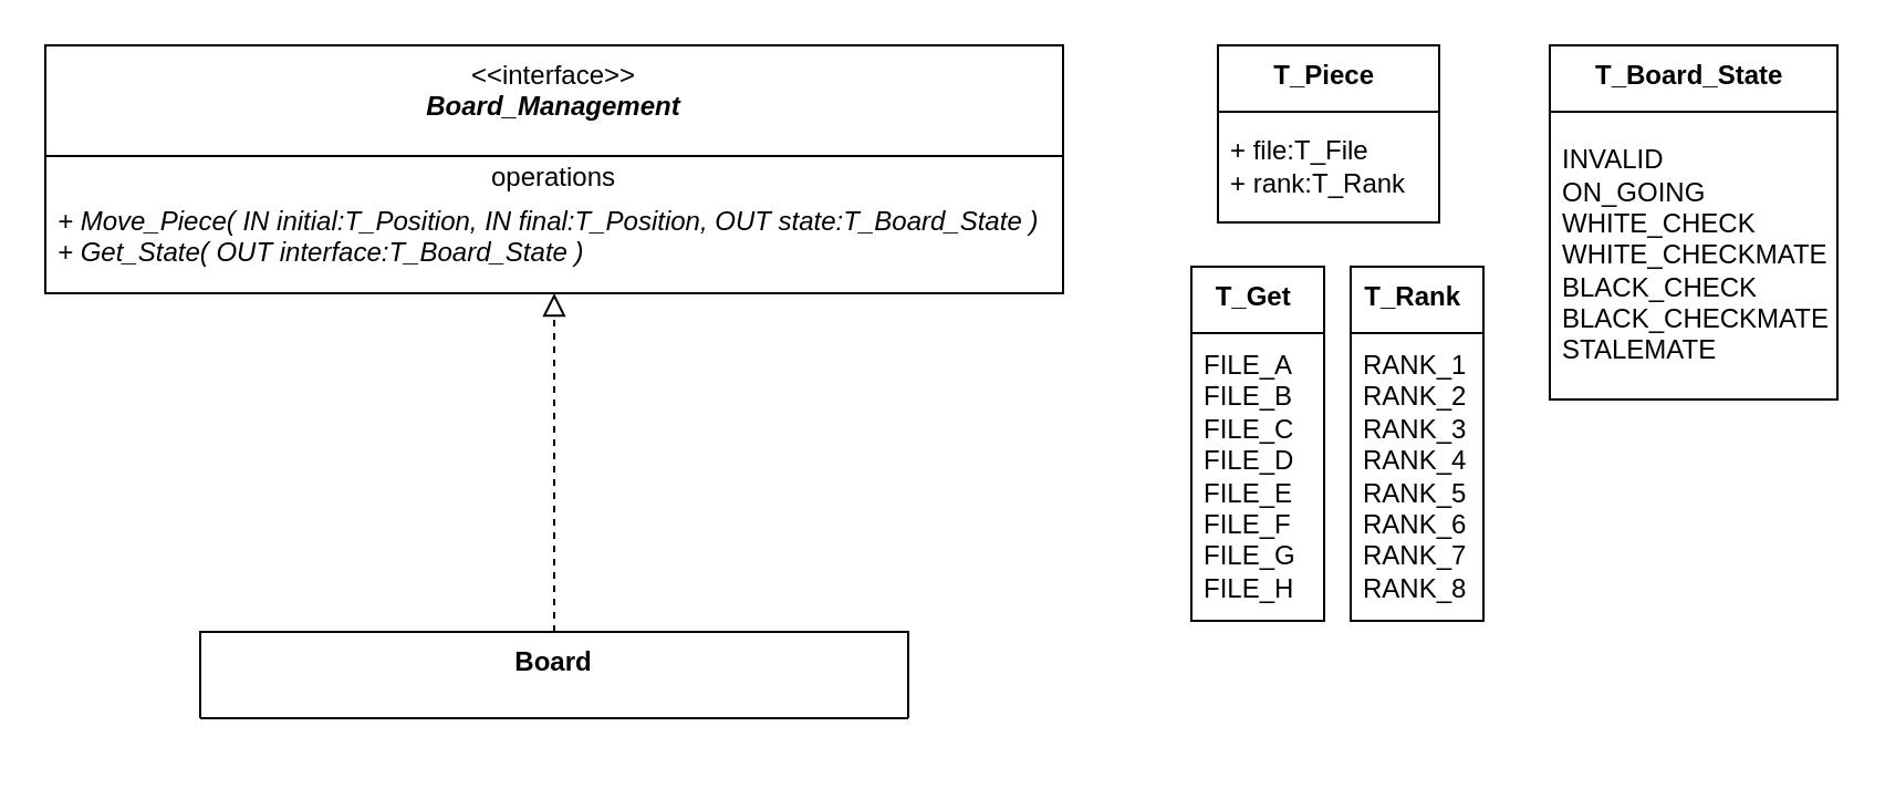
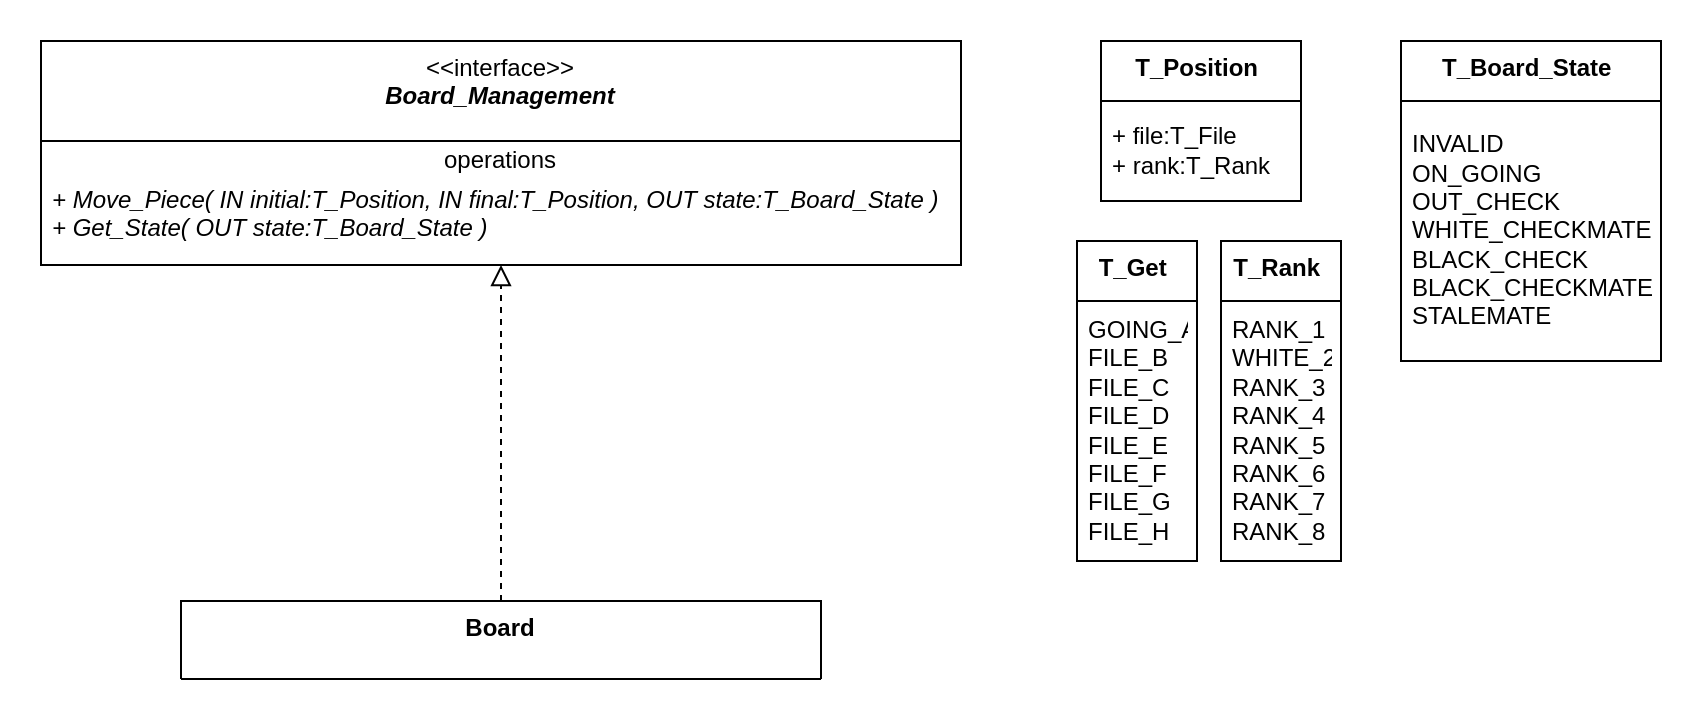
- <mxCell id="7" value="&lt;b&gt;T_Piece&amp;nbsp;&lt;/b&gt;" style="swimlane;fontStyle=0;align=center;verticalAlign=top;childLayout=stackLayout;horizontal=1;startSize=30;horizontalStack=0;resizeParent=1;resizeParentMax=0;resizeLast=0;collapsible=0;marginBottom=0;html=1;whiteSpace=wrap;" parent="1" vertex="1"><mxGeometry x="550" y="20" width="100" height="80" as="geometry" /></mxCell>
+ <mxCell id="7" value="&lt;b&gt;T_Position&amp;nbsp;&lt;/b&gt;" style="swimlane;fontStyle=0;align=center;verticalAlign=top;childLayout=stackLayout;horizontal=1;startSize=30;horizontalStack=0;resizeParent=1;resizeParentMax=0;resizeLast=0;collapsible=0;marginBottom=0;html=1;whiteSpace=wrap;" parent="1" vertex="1"><mxGeometry x="550" y="20" width="100" height="80" as="geometry" /></mxCell>
- <mxCell id="4" value="&lt;i&gt;+ Move_Piece( IN initial:T_Position, IN final:T_Position, OUT state:T_Board_State )&lt;br&gt;+ Get_State( OUT interface:T_Board_State )&lt;br&gt;&lt;br&gt;&lt;/i&gt;" style="text;html=1;strokeColor=none;fillColor=none;align=left;verticalAlign=middle;spacingLeft=4;spacingRight=4;overflow=hidden;rotatable=0;points=[[0,0.5],[1,0.5]];portConstraint=eastwest;whiteSpace=wrap;" parent="2" vertex="1"><mxGeometry y="70" width="460" height="42" as="geometry" /></mxCell>
+ <mxCell id="4" value="&lt;i&gt;+ Move_Piece( IN initial:T_Position, IN final:T_Position, OUT state:T_Board_State )&lt;br&gt;+ Get_State( OUT state:T_Board_State )&lt;br&gt;&lt;br&gt;&lt;/i&gt;" style="text;html=1;strokeColor=none;fillColor=none;align=left;verticalAlign=middle;spacingLeft=4;spacingRight=4;overflow=hidden;rotatable=0;points=[[0,0.5],[1,0.5]];portConstraint=eastwest;whiteSpace=wrap;" parent="2" vertex="1"><mxGeometry y="70" width="460" height="42" as="geometry" /></mxCell>
- <mxCell id="6" value="&lt;div&gt;INVALID&lt;/div&gt;&lt;div&gt;ON_GOING&lt;/div&gt;&lt;div&gt;WHITE_CHECK&lt;/div&gt;&lt;div&gt;WHITE_CHECKMATE&lt;/div&gt;&lt;div&gt;BLACK_CHECK&lt;/div&gt;&lt;div&gt;BLACK_CHECKMATE&lt;/div&gt;&lt;div&gt;STALEMATE&lt;/div&gt;" style="text;html=1;strokeColor=none;fillColor=none;align=left;verticalAlign=middle;spacingLeft=4;spacingRight=4;overflow=hidden;rotatable=0;points=[[0,0.5],[1,0.5]];portConstraint=eastwest;whiteSpace=wrap;" parent="5" vertex="1"><mxGeometry y="30" width="130" height="130" as="geometry" /></mxCell>
+ <mxCell id="6" value="&lt;div&gt;INVALID&lt;/div&gt;&lt;div&gt;ON_GOING&lt;/div&gt;&lt;div&gt;OUT_CHECK&lt;/div&gt;&lt;div&gt;WHITE_CHECKMATE&lt;/div&gt;&lt;div&gt;BLACK_CHECK&lt;/div&gt;&lt;div&gt;BLACK_CHECKMATE&lt;/div&gt;&lt;div&gt;STALEMATE&lt;/div&gt;" style="text;html=1;strokeColor=none;fillColor=none;align=left;verticalAlign=middle;spacingLeft=4;spacingRight=4;overflow=hidden;rotatable=0;points=[[0,0.5],[1,0.5]];portConstraint=eastwest;whiteSpace=wrap;" parent="5" vertex="1"><mxGeometry y="30" width="130" height="130" as="geometry" /></mxCell>
- <mxCell id="10" value="&lt;div&gt;FILE_A&lt;/div&gt;&lt;div&gt;FILE_B&lt;/div&gt;&lt;div&gt;FILE_C&lt;/div&gt;&lt;div&gt;FILE_D&lt;/div&gt;&lt;div&gt;FILE_E&lt;/div&gt;&lt;div&gt;FILE_F&lt;/div&gt;&lt;div&gt;FILE_G&lt;/div&gt;&lt;div&gt;FILE_H&lt;/div&gt;" style="text;html=1;strokeColor=none;fillColor=none;align=left;verticalAlign=middle;spacingLeft=4;spacingRight=4;overflow=hidden;rotatable=0;points=[[0,0.5],[1,0.5]];portConstraint=eastwest;whiteSpace=wrap;" parent="9" vertex="1"><mxGeometry y="30" width="60" height="130" as="geometry" /></mxCell>
+ <mxCell id="10" value="&lt;div&gt;GOING_A&lt;/div&gt;&lt;div&gt;FILE_B&lt;/div&gt;&lt;div&gt;FILE_C&lt;/div&gt;&lt;div&gt;FILE_D&lt;/div&gt;&lt;div&gt;FILE_E&lt;/div&gt;&lt;div&gt;FILE_F&lt;/div&gt;&lt;div&gt;FILE_G&lt;/div&gt;&lt;div&gt;FILE_H&lt;/div&gt;" style="text;html=1;strokeColor=none;fillColor=none;align=left;verticalAlign=middle;spacingLeft=4;spacingRight=4;overflow=hidden;rotatable=0;points=[[0,0.5],[1,0.5]];portConstraint=eastwest;whiteSpace=wrap;" parent="9" vertex="1"><mxGeometry y="30" width="60" height="130" as="geometry" /></mxCell>
- <mxCell id="12" value="&lt;div&gt;RANK_1&lt;/div&gt;&lt;div&gt;RANK_2&lt;/div&gt;&lt;div&gt;RANK_3&lt;/div&gt;&lt;div&gt;RANK_4&lt;/div&gt;&lt;div&gt;RANK_5&lt;/div&gt;&lt;div&gt;&lt;span style=&quot;background-color: initial;&quot;&gt;RANK_6&lt;/span&gt;&lt;/div&gt;&lt;div&gt;RANK_7&lt;/div&gt;&lt;div&gt;RANK_8&lt;/div&gt;" style="text;html=1;strokeColor=none;fillColor=none;align=left;verticalAlign=middle;spacingLeft=4;spacingRight=4;overflow=hidden;rotatable=0;points=[[0,0.5],[1,0.5]];portConstraint=eastwest;whiteSpace=wrap;" parent="11" vertex="1"><mxGeometry y="30" width="60" height="130" as="geometry" /></mxCell>
+ <mxCell id="12" value="&lt;div&gt;RANK_1&lt;/div&gt;&lt;div&gt;WHITE_2&lt;/div&gt;&lt;div&gt;RANK_3&lt;/div&gt;&lt;div&gt;RANK_4&lt;/div&gt;&lt;div&gt;RANK_5&lt;/div&gt;&lt;div&gt;&lt;span style=&quot;background-color: initial;&quot;&gt;RANK_6&lt;/span&gt;&lt;/div&gt;&lt;div&gt;RANK_7&lt;/div&gt;&lt;div&gt;RANK_8&lt;/div&gt;" style="text;html=1;strokeColor=none;fillColor=none;align=left;verticalAlign=middle;spacingLeft=4;spacingRight=4;overflow=hidden;rotatable=0;points=[[0,0.5],[1,0.5]];portConstraint=eastwest;whiteSpace=wrap;" parent="11" vertex="1"><mxGeometry y="30" width="60" height="130" as="geometry" /></mxCell>
- <mxCell id="13" value="&lt;b&gt;Board&lt;/b&gt;" style="swimlane;fontStyle=0;align=center;verticalAlign=top;childLayout=stackLayout;horizontal=1;startSize=51;horizontalStack=0;resizeParent=1;resizeParentMax=0;resizeLast=0;collapsible=0;marginBottom=0;html=1;whiteSpace=wrap;" parent="1" vertex="1"><mxGeometry x="90" y="285" width="320" height="39" as="geometry" /></mxCell>
+ <mxCell id="13" value="&lt;b&gt;Board&lt;/b&gt;" style="swimlane;fontStyle=0;align=center;verticalAlign=top;childLayout=stackLayout;horizontal=1;startSize=51;horizontalStack=0;resizeParent=1;resizeParentMax=0;resizeLast=0;collapsible=0;marginBottom=0;html=1;whiteSpace=wrap;" parent="1" vertex="1"><mxGeometry x="90" y="300" width="320" height="39" as="geometry" /></mxCell>
